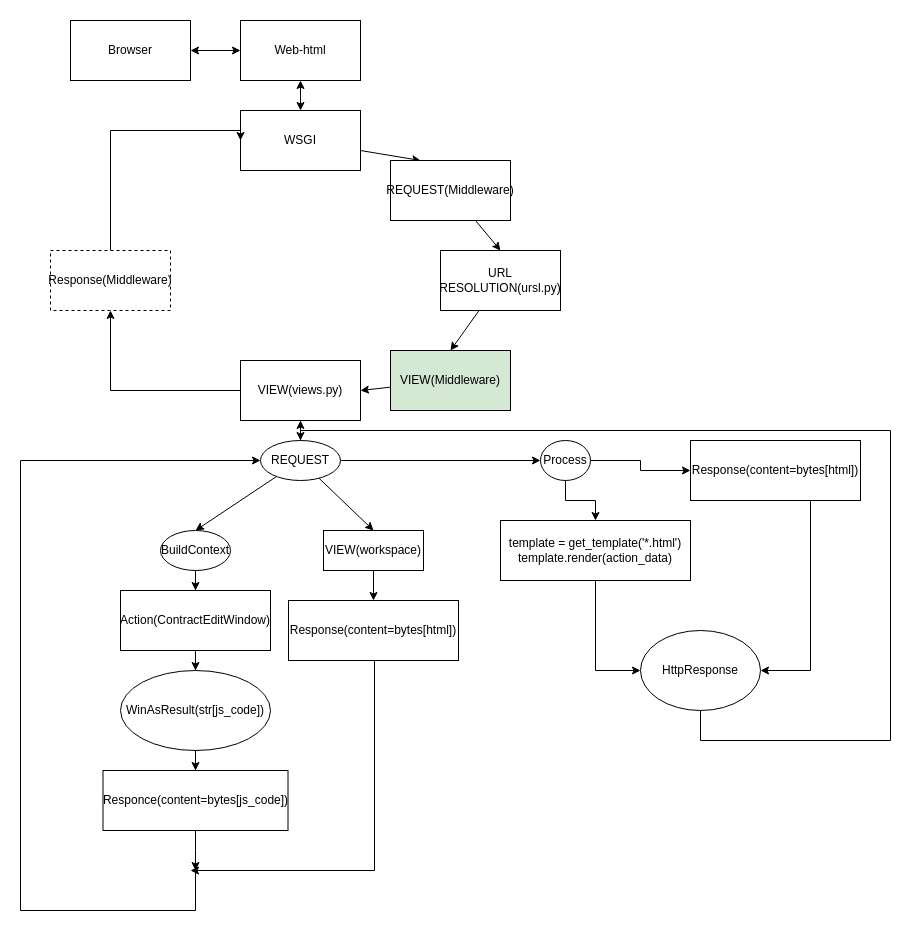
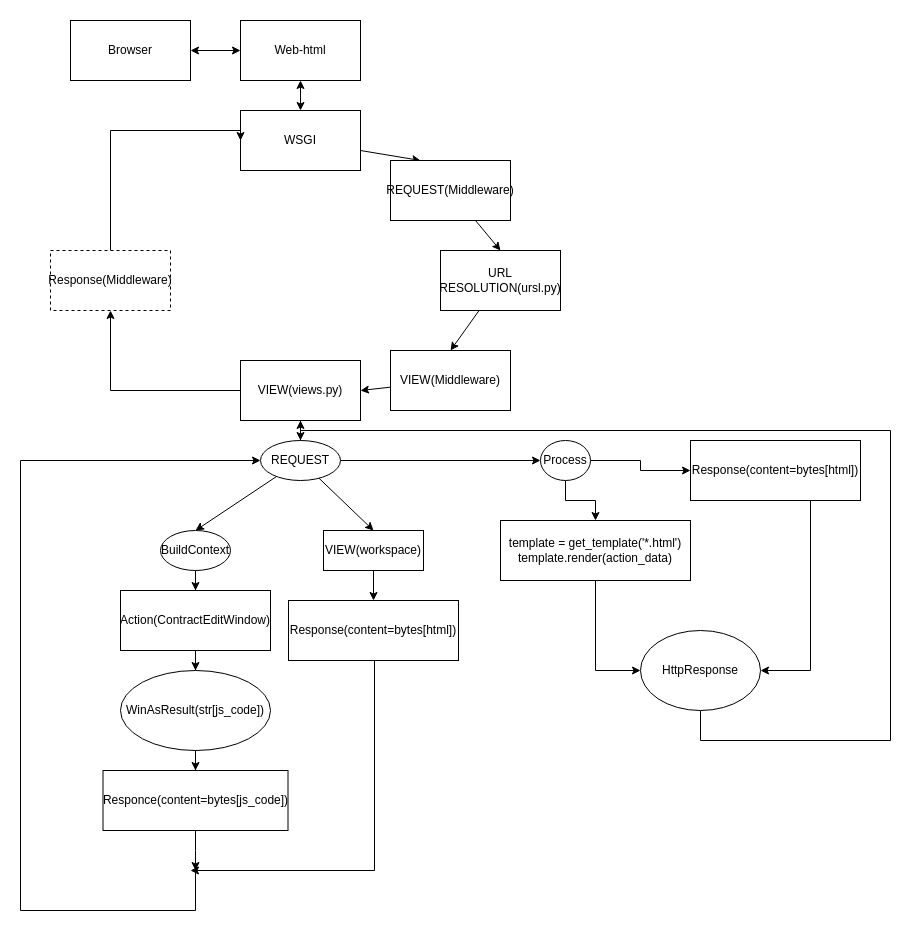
- <mxCell id="11" value="VIEW(Middleware)" style="rounded=0;whiteSpace=wrap;html=1;fillColor=#d5e8d4;" parent="1" vertex="1"><mxGeometry x="390" y="350" width="120" height="60" as="geometry" /></mxCell>
+ <mxCell id="11" value="VIEW(Middleware)" style="rounded=0;whiteSpace=wrap;html=1;" parent="1" vertex="1"><mxGeometry x="390" y="350" width="120" height="60" as="geometry" /></mxCell>
